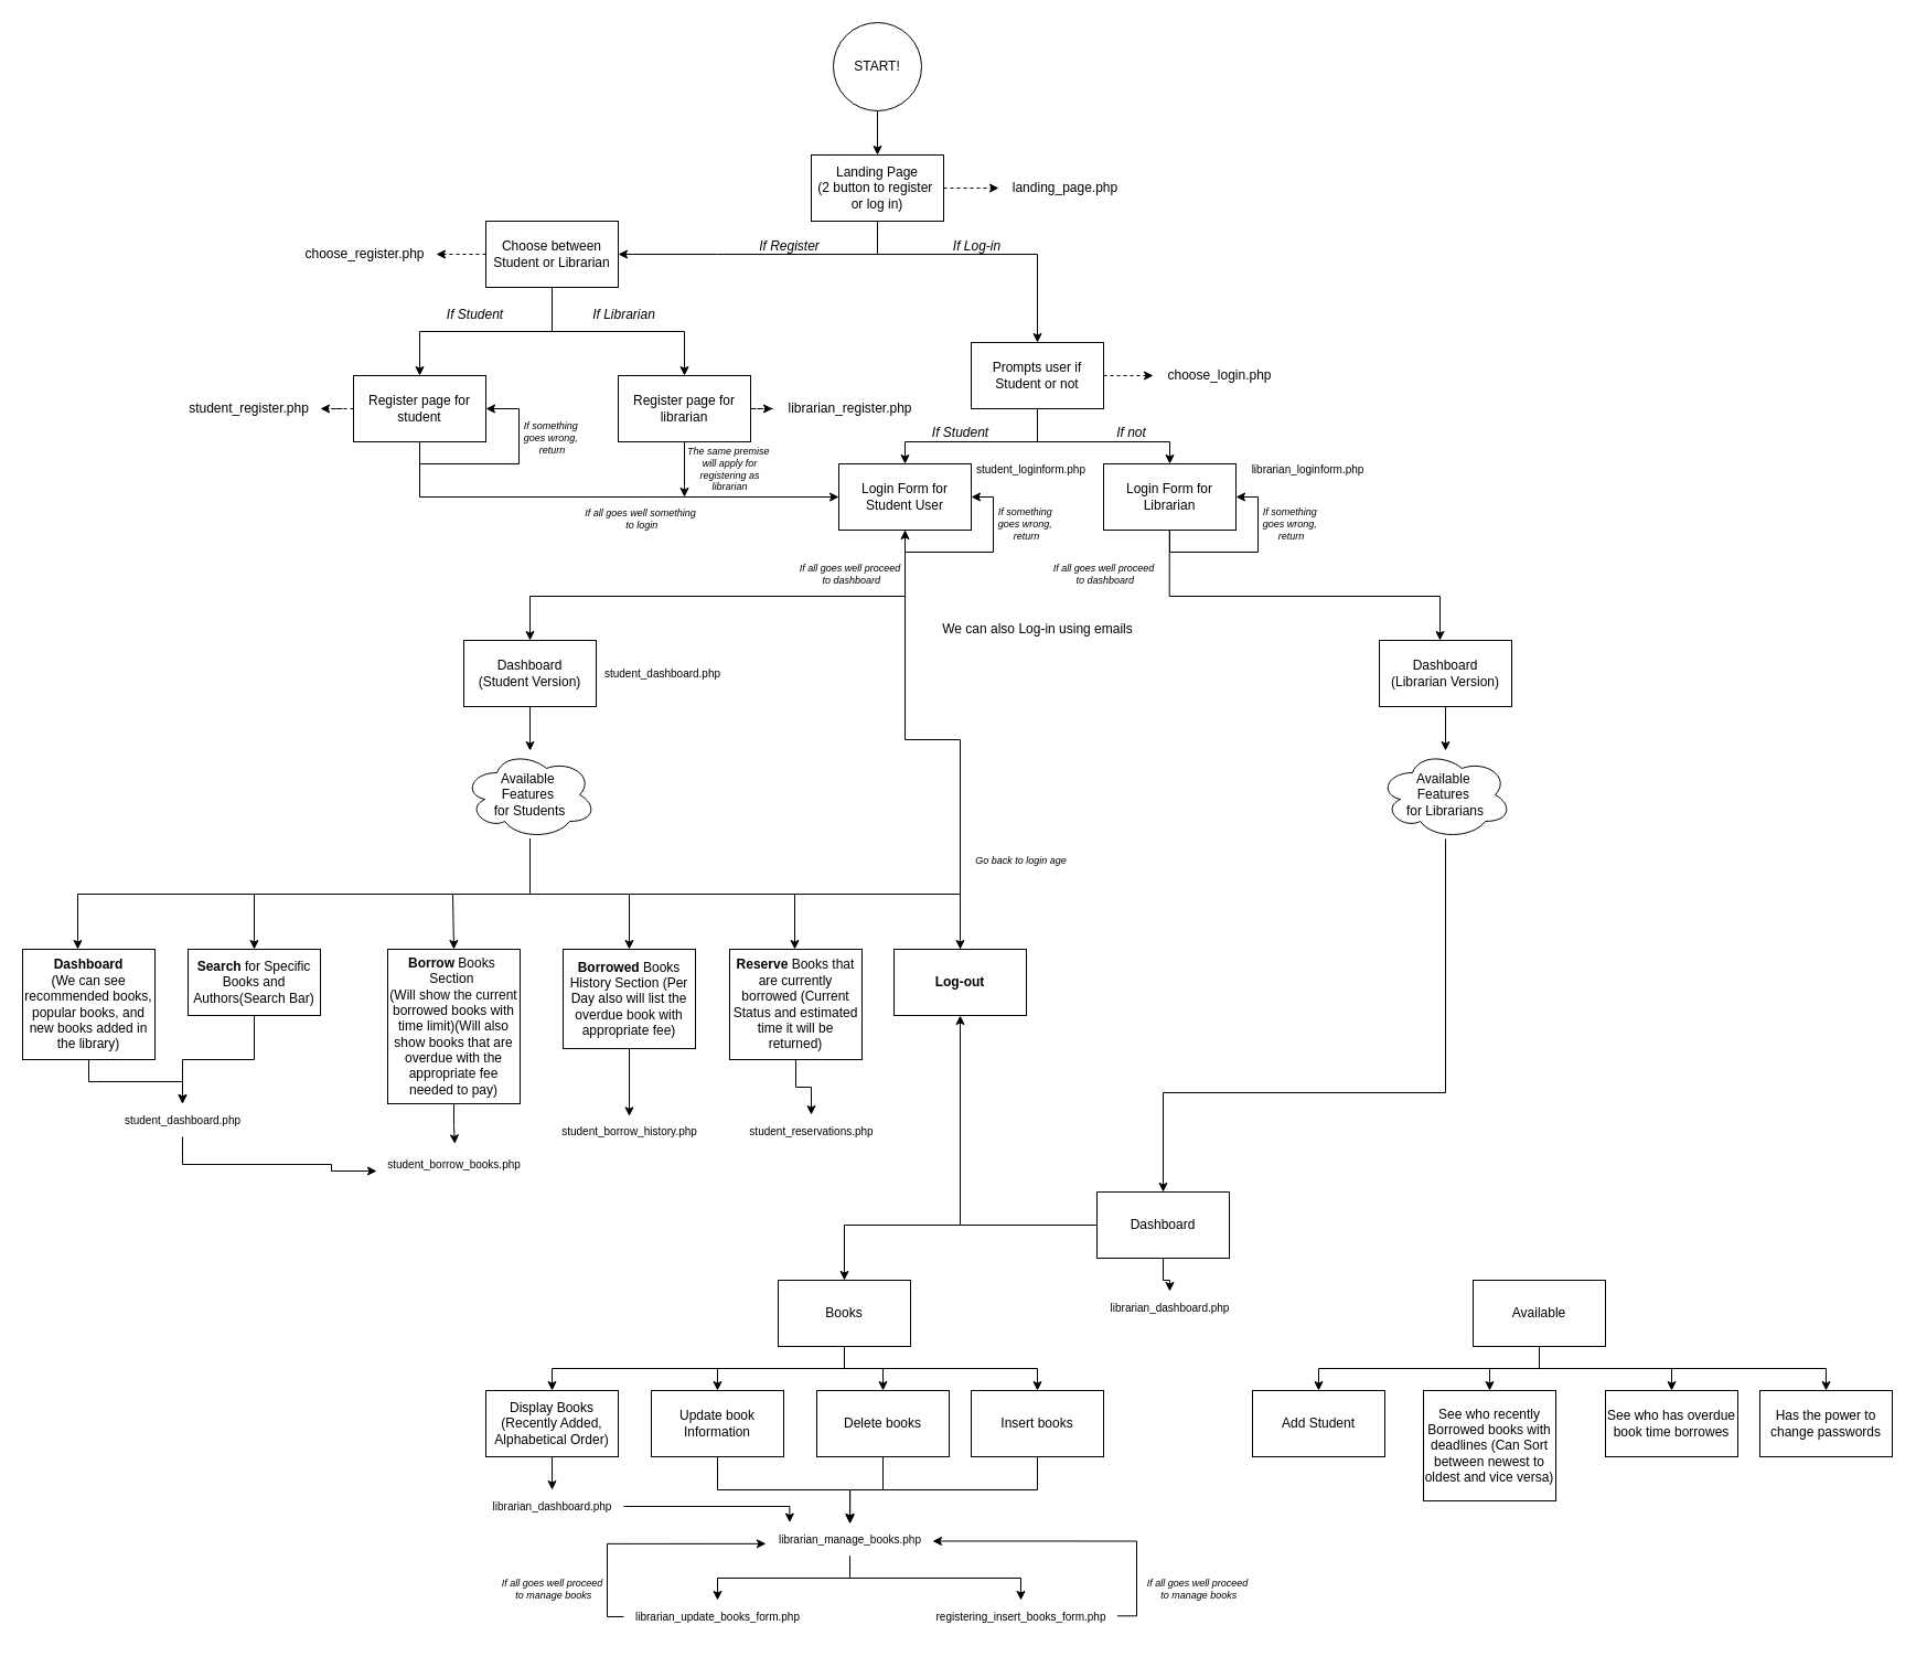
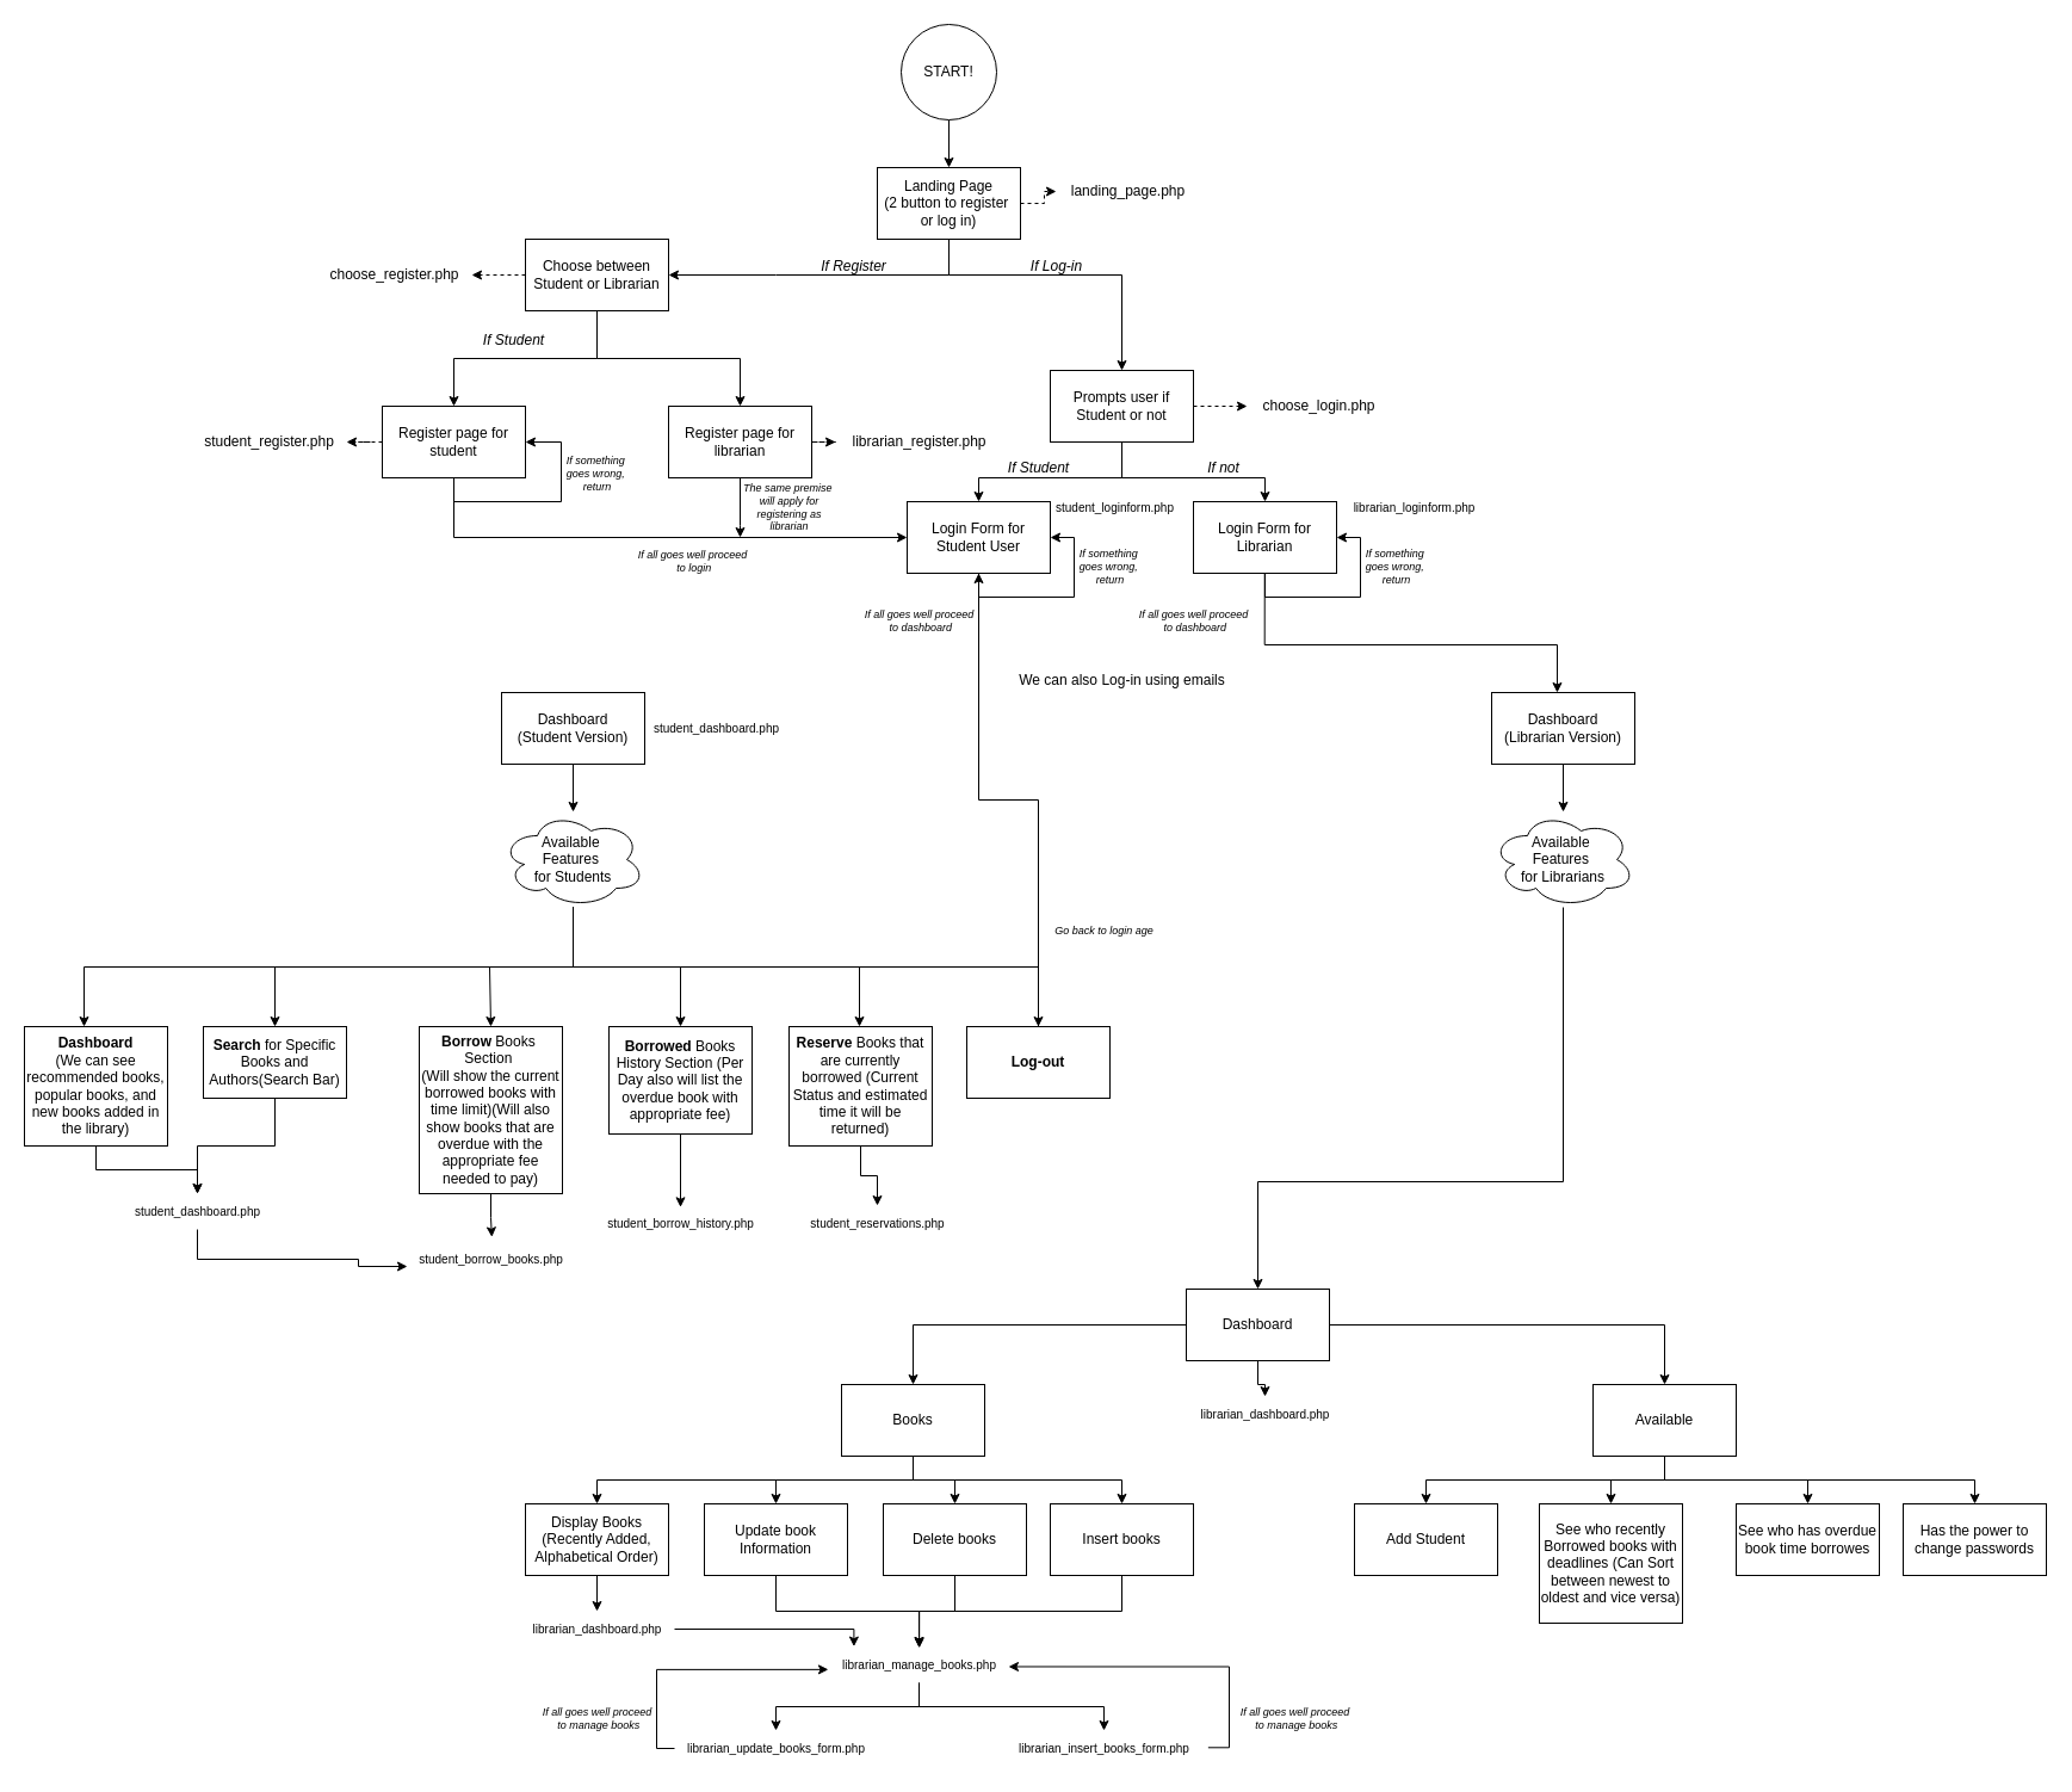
- <mxCell id="33" value="landing_page.php" style="text;html=1;align=center;verticalAlign=middle;resizable=0;points=[];autosize=1;strokeColor=none;fillColor=none;" vertex="1" parent="1"><mxGeometry x="905" y="155" width="120" height="30" as="geometry" /></mxCell>
+ <mxCell id="33" value="landing_page.php" style="text;html=1;align=center;verticalAlign=middle;resizable=0;points=[];autosize=1;strokeColor=none;fillColor=none;" vertex="1" parent="1"><mxGeometry x="885" y="145" width="120" height="30" as="geometry" /></mxCell>
- <mxCell id="32" value="If Librarian" style="text;html=1;align=center;verticalAlign=middle;resizable=0;points=[];autosize=1;strokeColor=none;fillColor=none;fontStyle=2" vertex="1" parent="1"><mxGeometry x="525" y="270" width="80" height="30" as="geometry" /></mxCell>
- <mxCell id="39" value="&lt;div&gt;If all goes well something&lt;/div&gt;&lt;div&gt;&amp;nbsp;to login&lt;/div&gt;" style="text;html=1;align=center;verticalAlign=middle;resizable=0;points=[];autosize=1;strokeColor=none;fillColor=none;fontSize=9;fontStyle=2" vertex="1" parent="1"><mxGeometry x="520" y="450" width="120" height="40" as="geometry" /></mxCell>
+ <mxCell id="39" value="&lt;div&gt;If all goes well proceed&lt;/div&gt;&lt;div&gt;&amp;nbsp;to login&lt;/div&gt;" style="text;html=1;align=center;verticalAlign=middle;resizable=0;points=[];autosize=1;strokeColor=none;fillColor=none;fontSize=9;fontStyle=2" vertex="1" parent="1"><mxGeometry x="520" y="450" width="120" height="40" as="geometry" /></mxCell>
- <mxCell id="18" value="" style="edgeStyle=orthogonalEdgeStyle;rounded=0;orthogonalLoop=1;jettySize=auto;html=1;" edge="1" parent="1" source="19" target="43"><mxGeometry relative="1" as="geometry"><Array as="points"><mxPoint x="820" y="540" /><mxPoint x="480" y="540" /></Array></mxGeometry></mxCell>
- <mxCell id="73" style="edgeStyle=orthogonalEdgeStyle;rounded=0;orthogonalLoop=1;jettySize=auto;html=1;" edge="1" parent="1" source="75" target="71"><mxGeometry relative="1" as="geometry" /></mxCell>
+ <mxCell id="73" style="edgeStyle=orthogonalEdgeStyle;rounded=0;orthogonalLoop=1;jettySize=auto;html=1;entryX=0.5;entryY=0;entryDx=0;entryDy=0;" edge="1" parent="1" source="75" target="88"><mxGeometry relative="1" as="geometry" /></mxCell>
- <mxCell id="112" value="&lt;div style=&quot;font-size: 10px;&quot;&gt;registering_insert_books_form.php&lt;/div&gt;" style="text;html=1;align=center;verticalAlign=middle;resizable=0;points=[];autosize=1;strokeColor=none;fillColor=none;fontSize=10;" vertex="1" parent="1"><mxGeometry x="840" y="1450" width="170" height="30" as="geometry" /></mxCell>
+ <mxCell id="112" value="&lt;div style=&quot;font-size: 10px;&quot;&gt;librarian_insert_books_form.php&lt;/div&gt;" style="text;html=1;align=center;verticalAlign=middle;resizable=0;points=[];autosize=1;strokeColor=none;fillColor=none;fontSize=10;" vertex="1" parent="1"><mxGeometry x="840" y="1450" width="170" height="30" as="geometry" /></mxCell>
